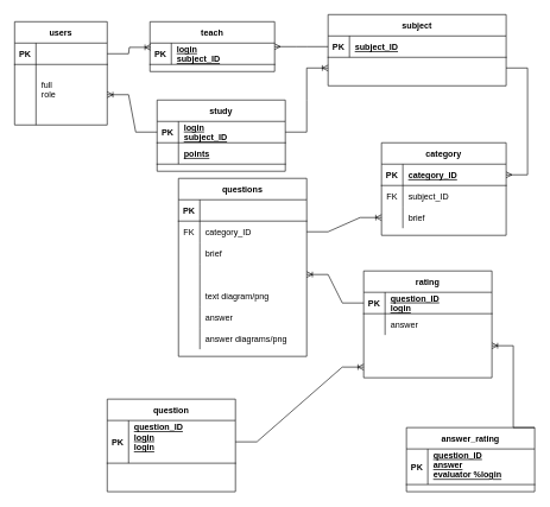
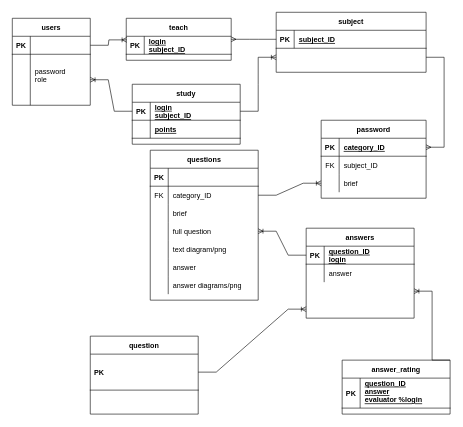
- <mxCell id="13" value="full&#10;role&#10;" style="shape=partialRectangle;overflow=hidden;connectable=0;fillColor=none;top=0;left=0;bottom=0;right=0;align=left;spacingLeft=6;" parent="11" vertex="1"><mxGeometry x="30" width="100" height="85" as="geometry"><mxRectangle width="100" height="85" as="alternateBounds" /></mxGeometry></mxCell>
+ <mxCell id="13" value="password&#10;role&#10;" style="shape=partialRectangle;overflow=hidden;connectable=0;fillColor=none;top=0;left=0;bottom=0;right=0;align=left;spacingLeft=6;" parent="11" vertex="1"><mxGeometry x="30" width="100" height="85" as="geometry"><mxRectangle width="100" height="85" as="alternateBounds" /></mxGeometry></mxCell>
- <mxCell id="54" value="category" style="shape=table;startSize=30;container=1;collapsible=1;childLayout=tableLayout;fixedRows=1;rowLines=0;fontStyle=1;align=center;resizeLast=1;fillColor=default;" vertex="1" parent="1"><mxGeometry x="535" y="200" width="175" height="130" as="geometry" /></mxCell>
+ <mxCell id="54" value="password" style="shape=table;startSize=30;container=1;collapsible=1;childLayout=tableLayout;fixedRows=1;rowLines=0;fontStyle=1;align=center;resizeLast=1;fillColor=default;" vertex="1" parent="1"><mxGeometry x="535" y="200" width="175" height="130" as="geometry" /></mxCell>
+ <mxCell id="31" value="full question" style="shape=partialRectangle;connectable=0;fillColor=none;top=0;left=0;bottom=0;right=0;align=left;spacingLeft=6;overflow=hidden;" vertex="1" parent="29"><mxGeometry x="30" width="150" height="30" as="geometry"><mxRectangle width="150" height="30" as="alternateBounds" /></mxGeometry></mxCell>
- <mxCell id="45" value="rating" style="shape=table;startSize=30;container=1;collapsible=1;childLayout=tableLayout;fixedRows=1;rowLines=0;fontStyle=1;align=center;resizeLast=1;fillColor=default;" vertex="1" parent="1"><mxGeometry x="510" y="380" width="180" height="150" as="geometry" /></mxCell>
+ <mxCell id="45" value="answers" style="shape=table;startSize=30;container=1;collapsible=1;childLayout=tableLayout;fixedRows=1;rowLines=0;fontStyle=1;align=center;resizeLast=1;fillColor=default;" vertex="1" parent="1"><mxGeometry x="510" y="380" width="180" height="150" as="geometry" /></mxCell>
- <mxCell id="78" value="question_ID&#10;login&#10;login&#10;" style="shape=partialRectangle;connectable=0;fillColor=none;top=0;left=0;bottom=0;right=0;align=left;spacingLeft=6;fontStyle=5;overflow=hidden;" vertex="1" parent="76"><mxGeometry x="30" width="150" height="60" as="geometry"><mxRectangle width="150" height="60" as="alternateBounds" /></mxGeometry></mxCell>
